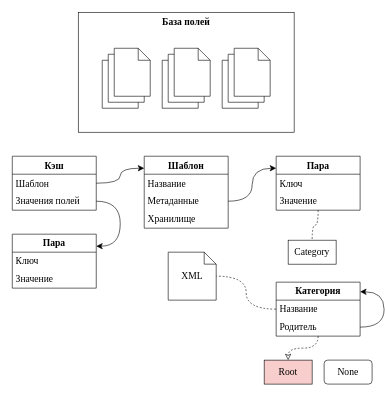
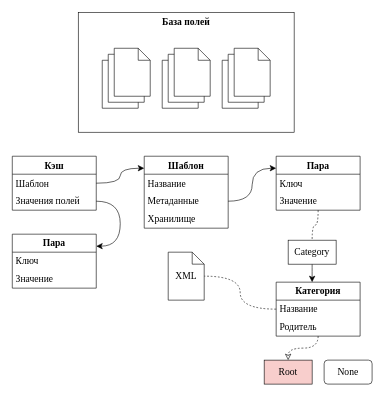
+ <mxCell id="37" style="edgeStyle=orthogonalEdgeStyle;curved=1;rounded=0;orthogonalLoop=1;jettySize=auto;html=1;fontSize=12;startSize=8;endSize=8;exitX=0.5;exitY=1;exitDx=0;exitDy=0;" edge="1" parent="1" source="38" target="17"><mxGeometry relative="1" as="geometry"><Array as="points"><mxPoint x="530" y="500" /><mxPoint x="530" y="500" /></Array></mxGeometry></mxCell>
- <mxCell id="42" value="XML" style="shape=note;size=20;whiteSpace=wrap;html=1;fontSize=16;fontFamily=PT Sans;fontSource=https%3A%2F%2Ffonts.googleapis.com%2Fcss%3Ffamily%3DPT%2BSans;" vertex="1" parent="1"><mxGeometry x="280" y="420" width="80" height="80" as="geometry" /></mxCell>
+ <mxCell id="42" value="XML" style="shape=note;size=20;whiteSpace=wrap;html=1;fontSize=16;fontFamily=PT Sans;fontSource=https%3A%2F%2Ffonts.googleapis.com%2Fcss%3Ffamily%3DPT%2BSans;" vertex="1" parent="1"><mxGeometry x="280" y="420" width="60" height="80" as="geometry" /></mxCell>
- <mxCell id="19" style="edgeStyle=orthogonalEdgeStyle;curved=1;rounded=0;orthogonalLoop=1;jettySize=auto;html=1;exitX=1;exitY=0.5;exitDx=0;exitDy=0;fontSize=12;startSize=8;endSize=8;" edge="1" parent="17" source="20" target="17"><mxGeometry relative="1" as="geometry"><Array as="points"><mxPoint x="180" y="75" /><mxPoint x="180" y="16" /></Array></mxGeometry></mxCell>
